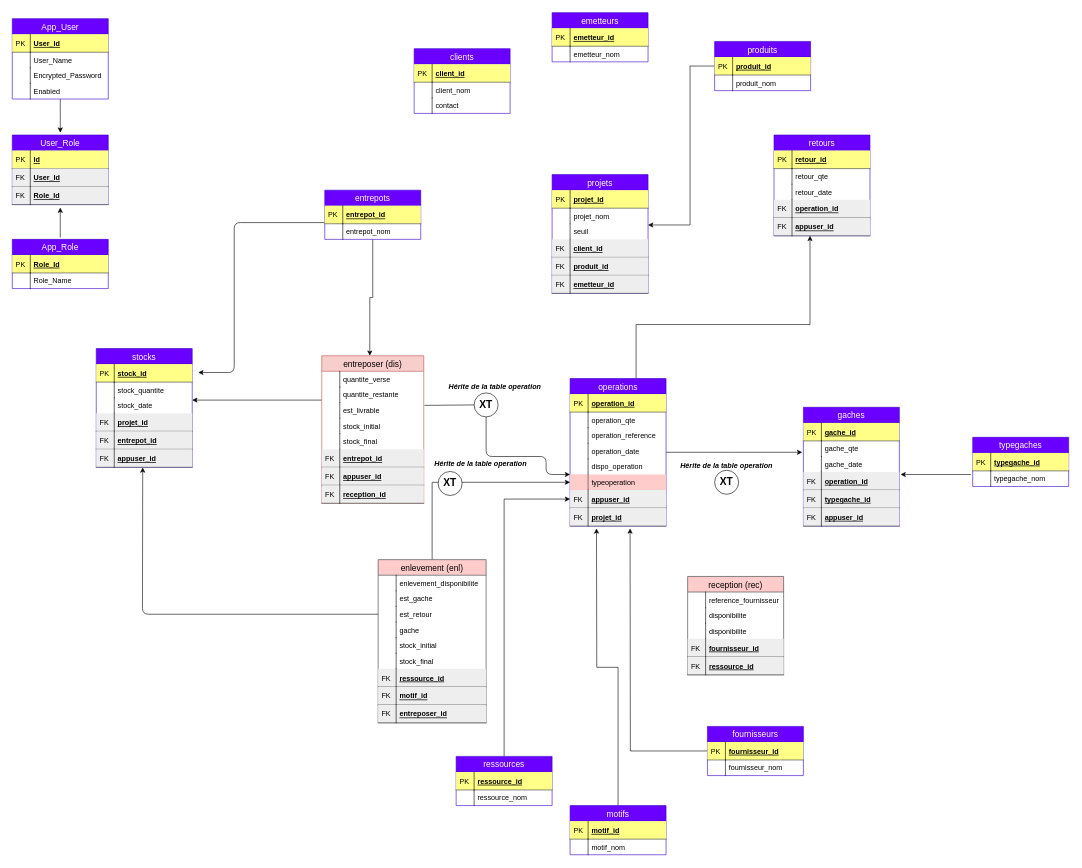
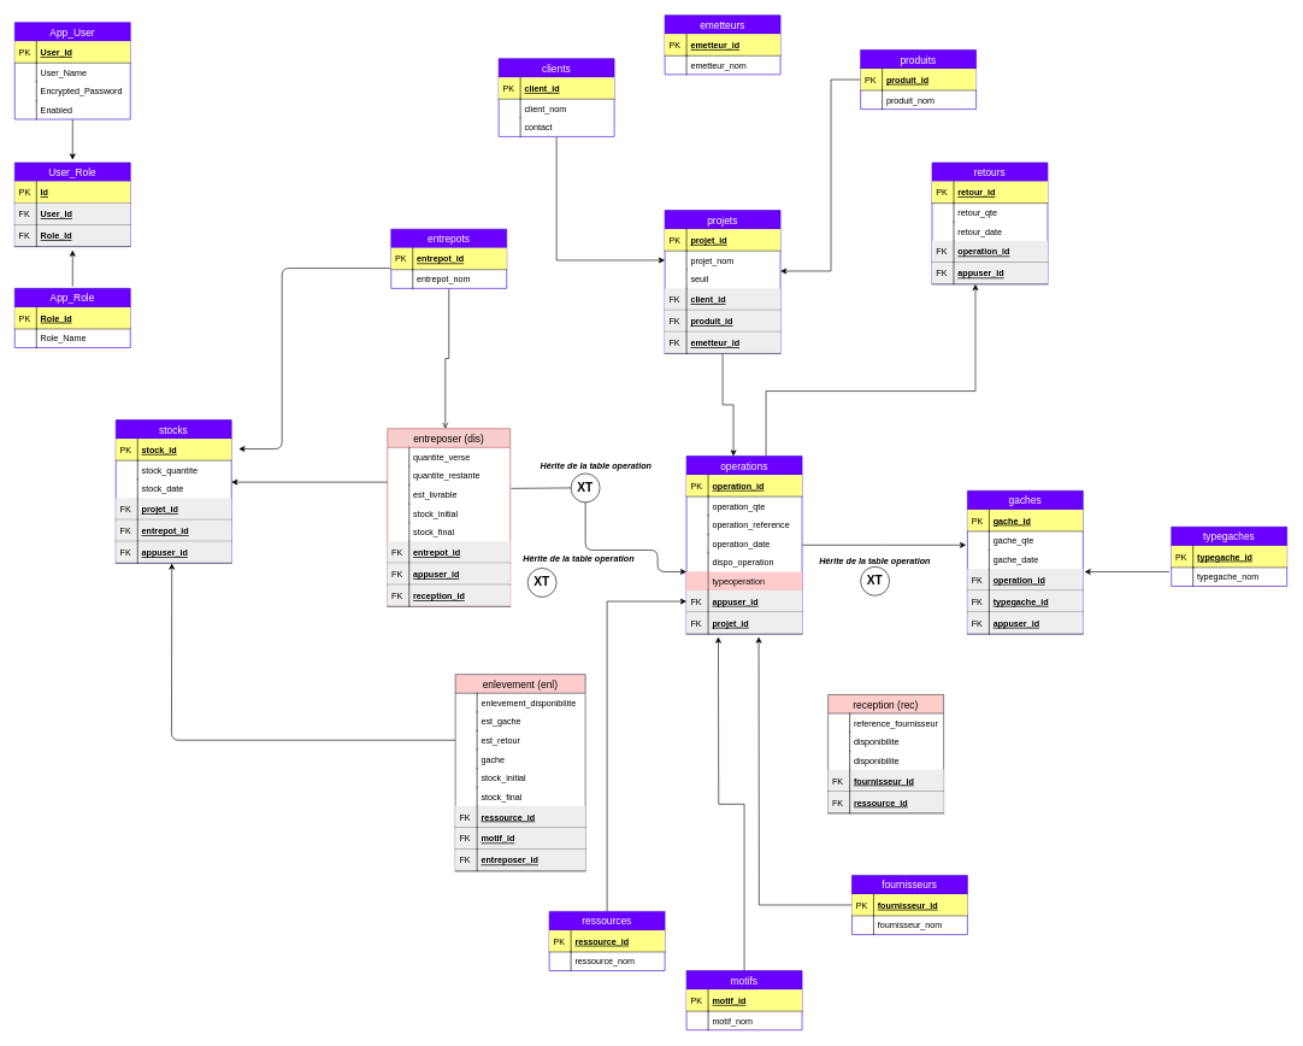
+ <mxCell id="38" style="edgeStyle=orthogonalEdgeStyle;rounded=0;orthogonalLoop=1;jettySize=auto;html=1;entryX=0;entryY=0.5;entryDx=0;entryDy=0;fontSize=17;" parent="1" source="39" target="50" edge="1"><mxGeometry relative="1" as="geometry" /></mxCell>
+ <mxCell id="46" style="edgeStyle=orthogonalEdgeStyle;rounded=0;orthogonalLoop=1;jettySize=auto;html=1;entryX=0.406;entryY=0;entryDx=0;entryDy=0;entryPerimeter=0;fontSize=17;" parent="1" source="47" target="73" edge="1"><mxGeometry relative="1" as="geometry" /></mxCell>
- <mxCell id="169" style="edgeStyle=orthogonalEdgeStyle;rounded=0;orthogonalLoop=1;jettySize=auto;html=1;fontSize=17;entryX=0.471;entryY=0;entryDx=0;entryDy=0;entryPerimeter=0;" parent="1" source="170" target="152" edge="1"><mxGeometry relative="1" as="geometry"><mxPoint x="621" y="510" as="targetPoint" /></mxGeometry></mxCell>
+ <mxCell id="169" style="edgeStyle=orthogonalEdgeStyle;rounded=0;orthogonalLoop=1;jettySize=auto;html=1;fontSize=17;entryX=0.471;entryY=0;entryDx=0;entryDy=0;entryPerimeter=0;endArrow=open;" parent="1" source="170" target="152" edge="1"><mxGeometry relative="1" as="geometry"><mxPoint x="621" y="510" as="targetPoint" /></mxGeometry></mxCell>
- <mxCell id="101" style="edgeStyle=orthogonalEdgeStyle;rounded=0;orthogonalLoop=1;jettySize=auto;html=1;fontSize=17;" parent="1" source="102" target="84" edge="1"><mxGeometry relative="1" as="geometry" /></mxCell>
